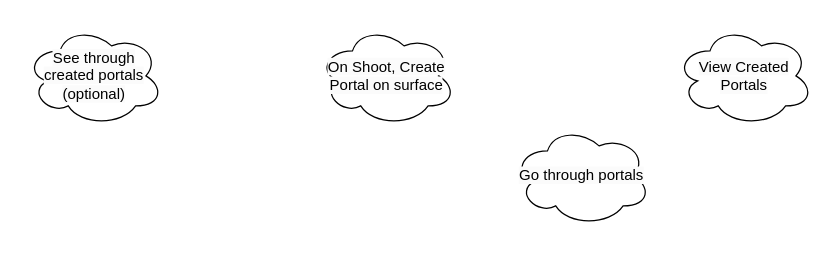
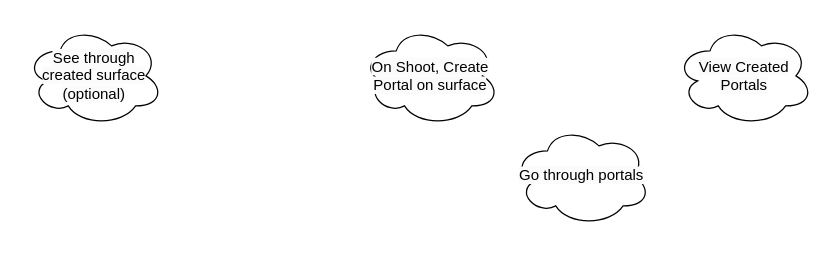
- <mxCell id="4" value="&lt;span style=&quot;color: rgb(0, 0, 0); font-family: Helvetica; font-size: 12px; font-style: normal; font-variant-ligatures: normal; font-variant-caps: normal; font-weight: 400; letter-spacing: normal; orphans: 2; text-align: center; text-indent: 0px; text-transform: none; widows: 2; word-spacing: 0px; -webkit-text-stroke-width: 0px; background-color: rgb(251, 251, 251); text-decoration-thickness: initial; text-decoration-style: initial; text-decoration-color: initial; float: none; display: inline !important;&quot;&gt;See through created portals (optional)&lt;/span&gt;" style="ellipse;shape=cloud;whiteSpace=wrap;html=1;" vertex="1" parent="1"><mxGeometry x="20" y="20" width="110" height="80" as="geometry" /></mxCell>
+ <mxCell id="4" value="&lt;span style=&quot;color: rgb(0, 0, 0); font-family: Helvetica; font-size: 12px; font-style: normal; font-variant-ligatures: normal; font-variant-caps: normal; font-weight: 400; letter-spacing: normal; orphans: 2; text-align: center; text-indent: 0px; text-transform: none; widows: 2; word-spacing: 0px; -webkit-text-stroke-width: 0px; background-color: rgb(251, 251, 251); text-decoration-thickness: initial; text-decoration-style: initial; text-decoration-color: initial; float: none; display: inline !important;&quot;&gt;See through created surface (optional)&lt;/span&gt;" style="ellipse;shape=cloud;whiteSpace=wrap;html=1;" vertex="1" parent="1"><mxGeometry x="20" y="20" width="110" height="80" as="geometry" /></mxCell>
- <mxCell id="2" value="&lt;span style=&quot;color: rgb(0, 0, 0); font-family: Helvetica; font-size: 12px; font-style: normal; font-variant-ligatures: normal; font-variant-caps: normal; font-weight: 400; letter-spacing: normal; orphans: 2; text-align: center; text-indent: 0px; text-transform: none; widows: 2; word-spacing: 0px; -webkit-text-stroke-width: 0px; background-color: rgb(251, 251, 251); text-decoration-thickness: initial; text-decoration-style: initial; text-decoration-color: initial; float: none; display: inline !important;&quot;&gt;On Shoot, Create Portal on surface&lt;/span&gt;" style="ellipse;shape=cloud;whiteSpace=wrap;html=1;" vertex="1" parent="1"><mxGeometry x="254" y="20" width="110" height="80" as="geometry" /></mxCell>
+ <mxCell id="2" value="&lt;span style=&quot;color: rgb(0, 0, 0); font-family: Helvetica; font-size: 12px; font-style: normal; font-variant-ligatures: normal; font-variant-caps: normal; font-weight: 400; letter-spacing: normal; orphans: 2; text-align: center; text-indent: 0px; text-transform: none; widows: 2; word-spacing: 0px; -webkit-text-stroke-width: 0px; background-color: rgb(251, 251, 251); text-decoration-thickness: initial; text-decoration-style: initial; text-decoration-color: initial; float: none; display: inline !important;&quot;&gt;On Shoot, Create Portal on surface&lt;/span&gt;" style="ellipse;shape=cloud;whiteSpace=wrap;html=1;" vertex="1" parent="1"><mxGeometry x="289" y="20" width="110" height="80" as="geometry" /></mxCell>
